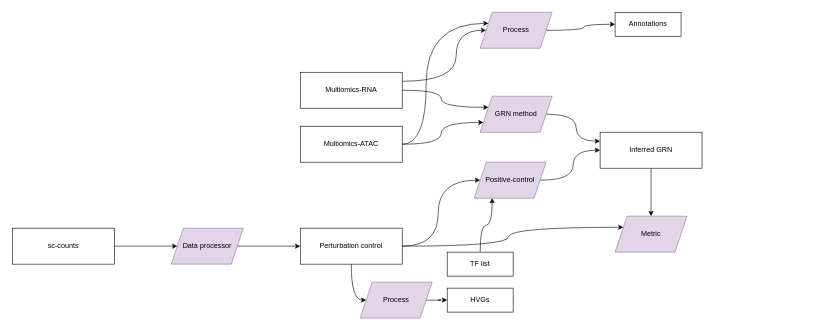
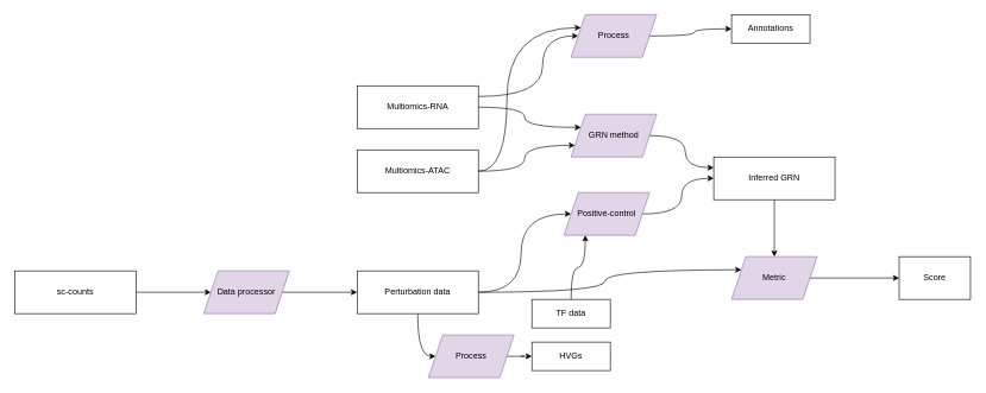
+ <mxCell id="30" style="edgeStyle=orthogonalEdgeStyle;curved=1;rounded=0;orthogonalLoop=1;jettySize=auto;html=1;" edge="1" parent="1" source="31" target="32"><mxGeometry relative="1" as="geometry" /></mxCell>
+ <mxCell id="32" value="Score" style="rounded=0;whiteSpace=wrap;html=1;" vertex="1" parent="1"><mxGeometry x="1260" y="360" width="100" height="60" as="geometry" /></mxCell>
- <mxCell id="11" value="Perturbation control" style="rounded=0;whiteSpace=wrap;html=1;" vertex="1" parent="1"><mxGeometry x="500" y="380" width="170" height="60" as="geometry" /></mxCell>
+ <mxCell id="11" value="Perturbation data" style="rounded=0;whiteSpace=wrap;html=1;" vertex="1" parent="1"><mxGeometry x="500" y="380" width="170" height="60" as="geometry" /></mxCell>
- <mxCell id="21" value="TF list" style="rounded=0;whiteSpace=wrap;html=1;" vertex="1" parent="1"><mxGeometry x="745" y="420" width="110" height="40" as="geometry" /></mxCell>
+ <mxCell id="21" value="TF data" style="rounded=0;whiteSpace=wrap;html=1;" vertex="1" parent="1"><mxGeometry x="745" y="420" width="110" height="40" as="geometry" /></mxCell>
